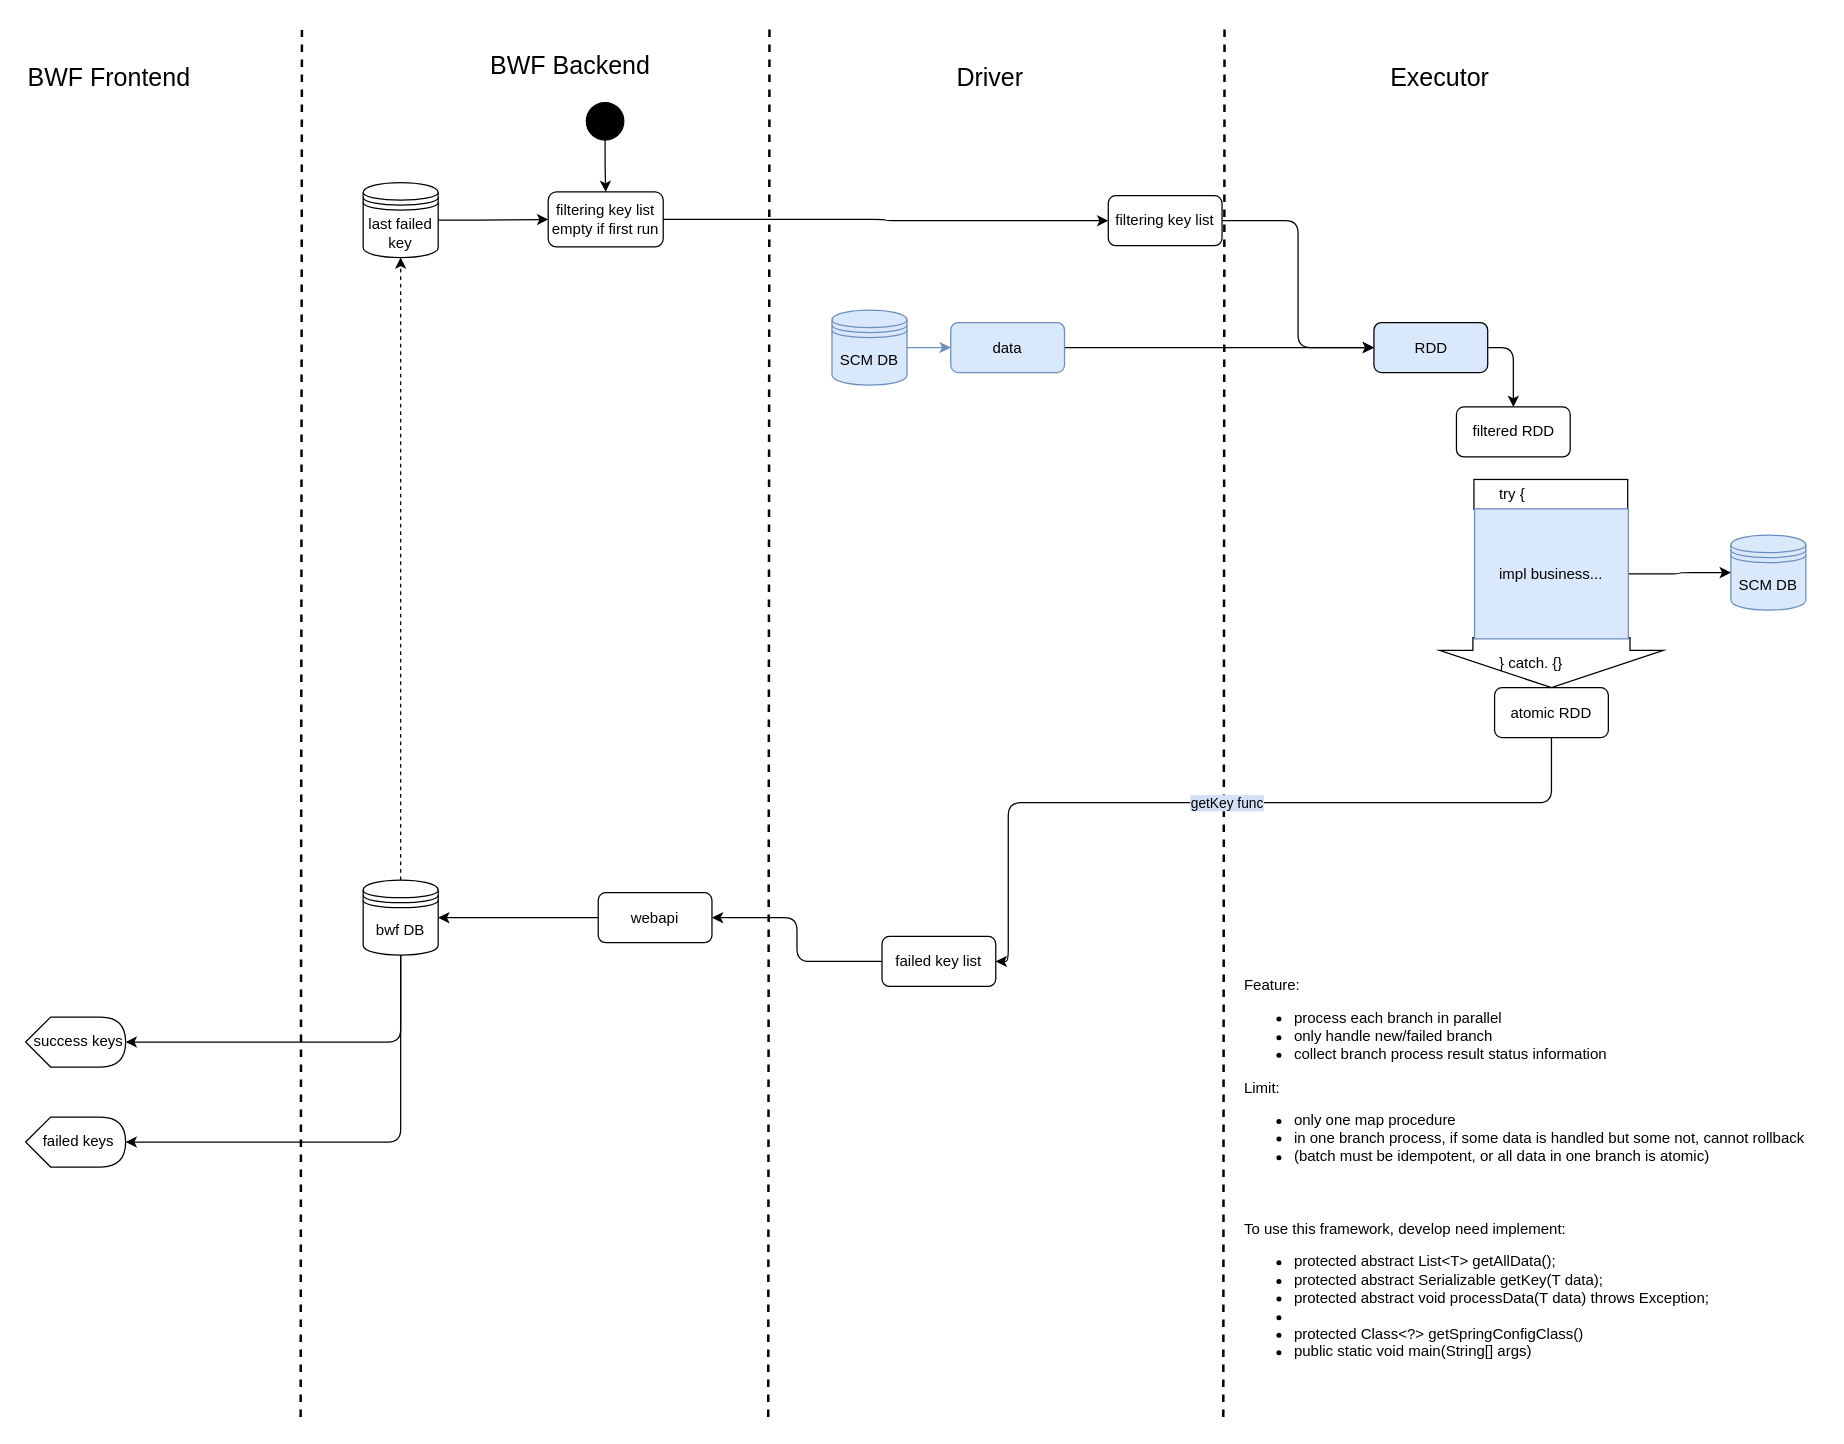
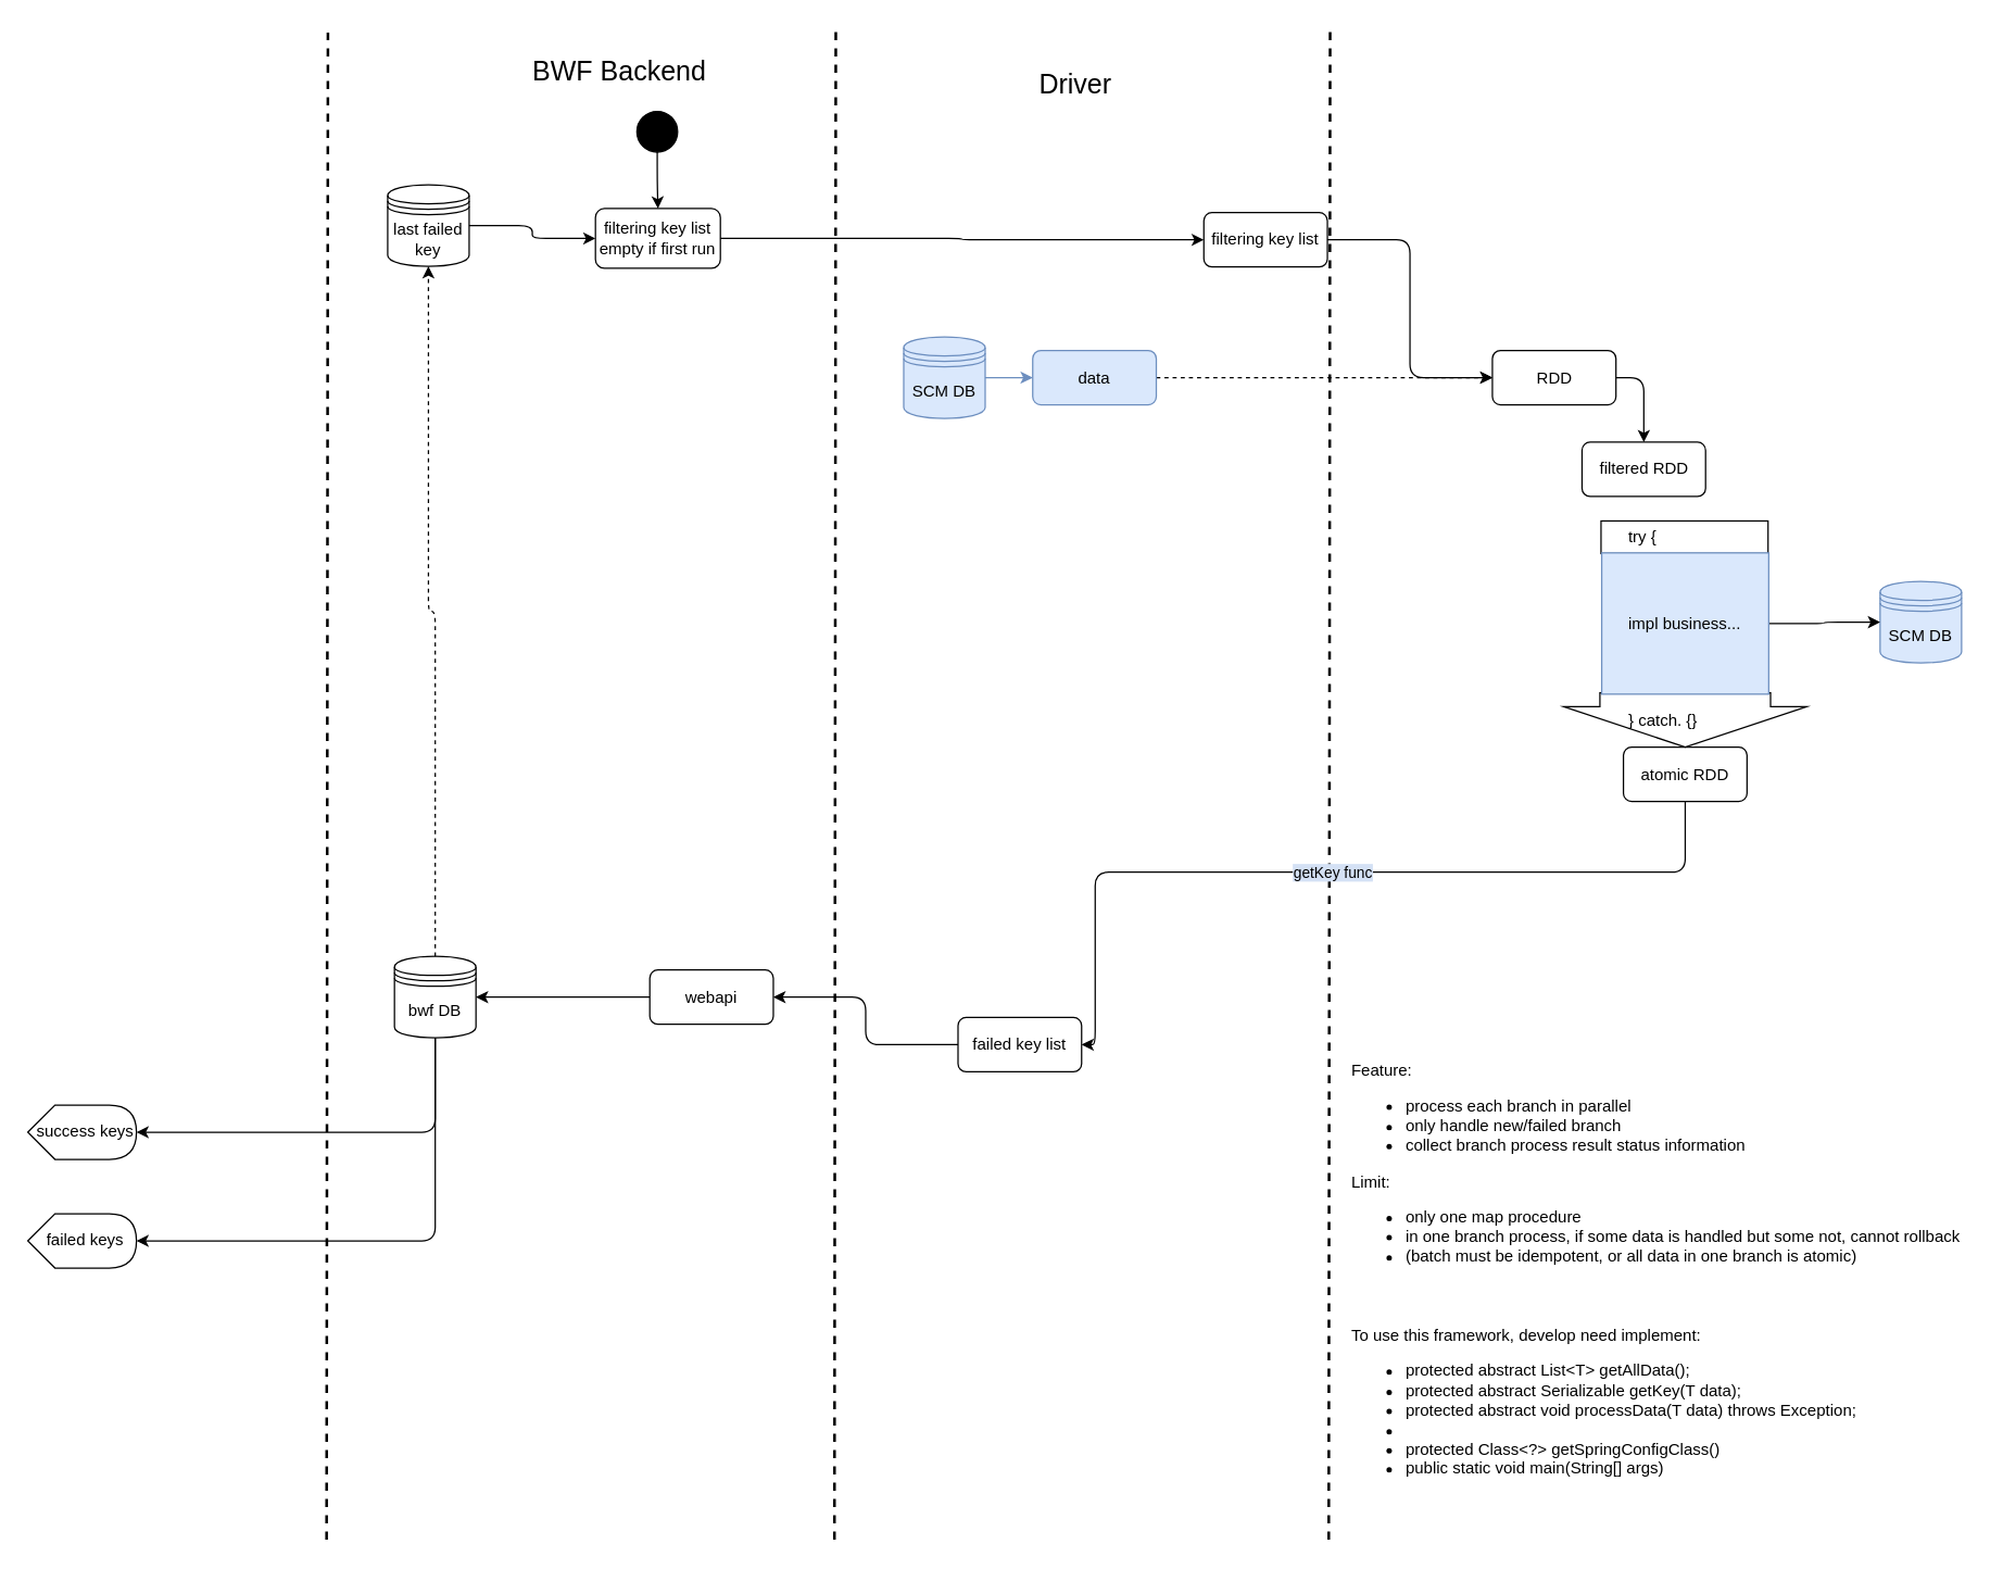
- <mxCell id="38" value="&lt;font style=&quot;font-size: 20px&quot;&gt;BWF Frontend&lt;br&gt;&lt;/font&gt;" style="text;html=1;resizable=0;points=[];autosize=1;align=left;verticalAlign=top;spacingTop=-4;" parent="1" vertex="1"><mxGeometry x="20" y="47" width="150" height="20" as="geometry" /></mxCell>
- <mxCell id="22" value="&lt;font style=&quot;font-size: 20px&quot;&gt;Executor&lt;/font&gt;" style="text;html=1;resizable=0;points=[];autosize=1;align=left;verticalAlign=top;spacingTop=-4;" parent="1" vertex="1"><mxGeometry x="1109.5" y="47" width="90" height="20" as="geometry" /></mxCell>
- <mxCell id="13" value="&lt;span style=&quot;white-space: normal&quot;&gt;last failed key&lt;/span&gt;" style="shape=datastore;whiteSpace=wrap;html=1;labelBackgroundColor=none;strokeColor=#000000;strokeWidth=1;fillColor=none;gradientColor=none;align=center;" parent="1" vertex="1"><mxGeometry x="290" y="145.5" width="60" height="60" as="geometry" /></mxCell>
+ <mxCell id="13" value="&lt;span style=&quot;white-space: normal&quot;&gt;last failed key&lt;/span&gt;" style="shape=datastore;whiteSpace=wrap;html=1;labelBackgroundColor=none;strokeColor=#000000;strokeWidth=1;fillColor=none;gradientColor=none;align=center;" parent="1" vertex="1"><mxGeometry x="285" y="135.5" width="60" height="60" as="geometry" /></mxCell>
- <mxCell id="31" style="edgeStyle=orthogonalEdgeStyle;rounded=1;orthogonalLoop=1;jettySize=auto;html=1;labelBackgroundColor=#ffffff;strokeWidth=1;" parent="1" source="32" target="7" edge="1"><mxGeometry relative="1" as="geometry" /></mxCell>
+ <mxCell id="31" style="edgeStyle=orthogonalEdgeStyle;rounded=1;orthogonalLoop=1;jettySize=auto;html=1;labelBackgroundColor=#ffffff;strokeWidth=1;dashed=1;" parent="1" source="32" target="7" edge="1"><mxGeometry relative="1" as="geometry" /></mxCell>
- <mxCell id="7" value="RDD" style="rounded=1;whiteSpace=wrap;html=1;fillColor=#dae8fc;" parent="1" vertex="1"><mxGeometry x="1098.5" y="257.5" width="91" height="40" as="geometry" /></mxCell>
+ <mxCell id="7" value="RDD" style="rounded=1;whiteSpace=wrap;html=1;" parent="1" vertex="1"><mxGeometry x="1098.5" y="257.5" width="91" height="40" as="geometry" /></mxCell>
